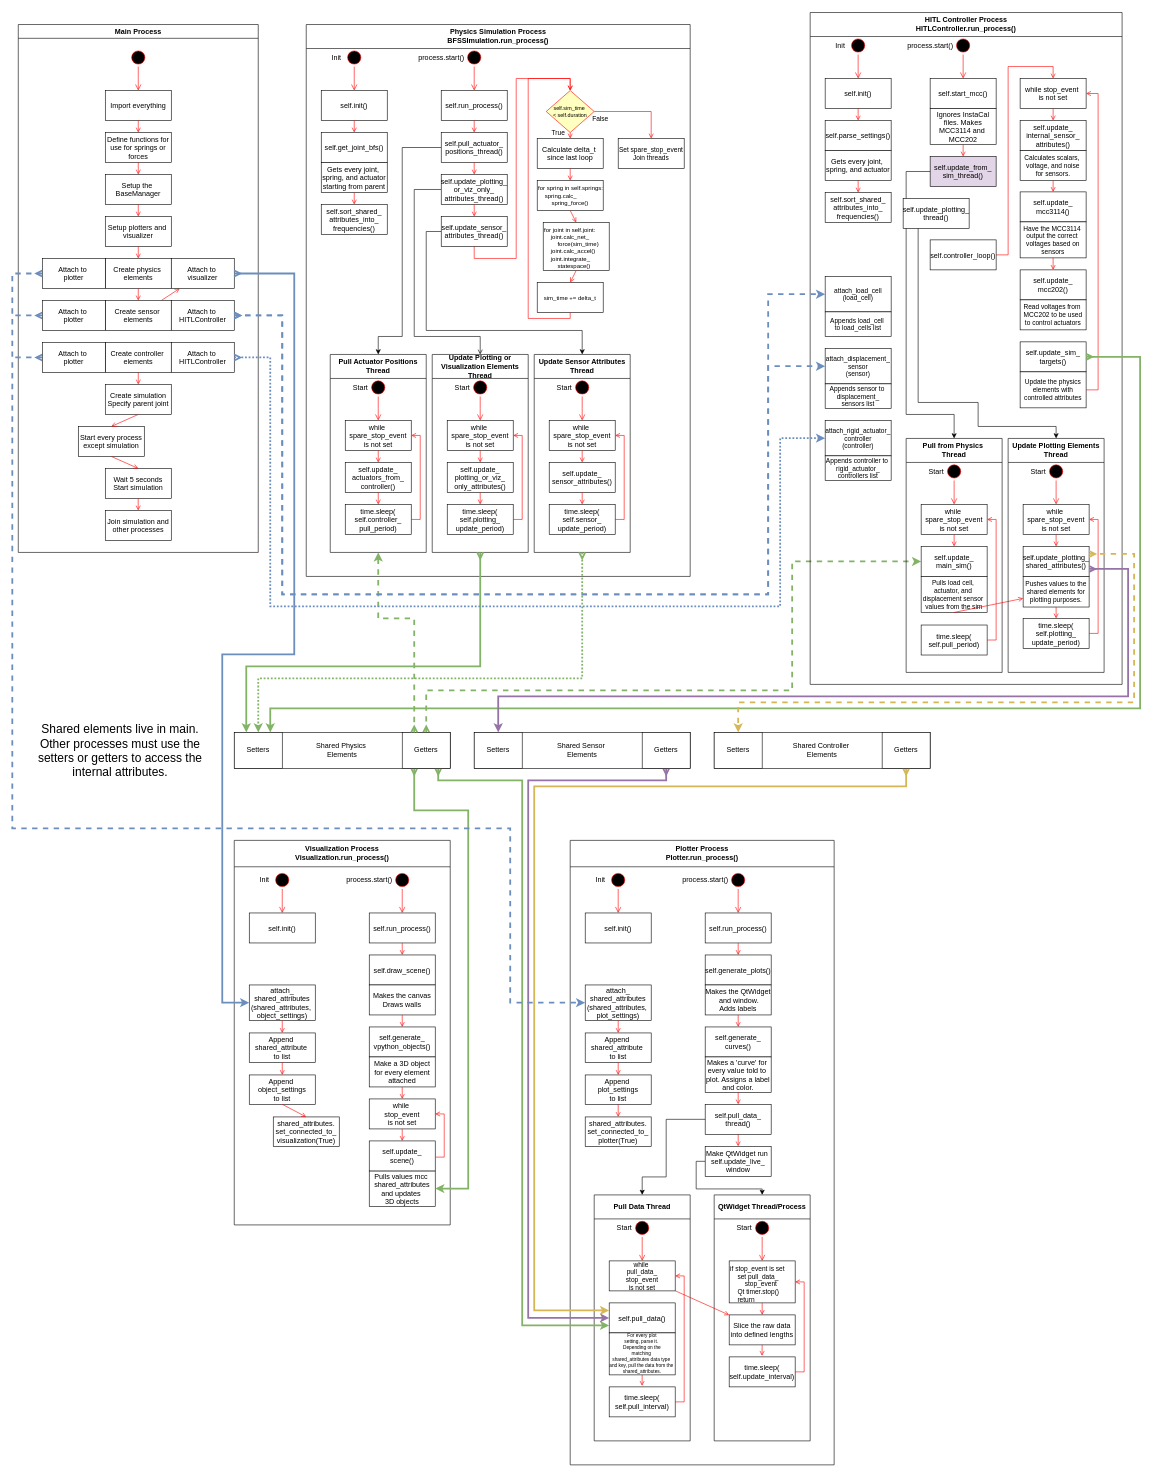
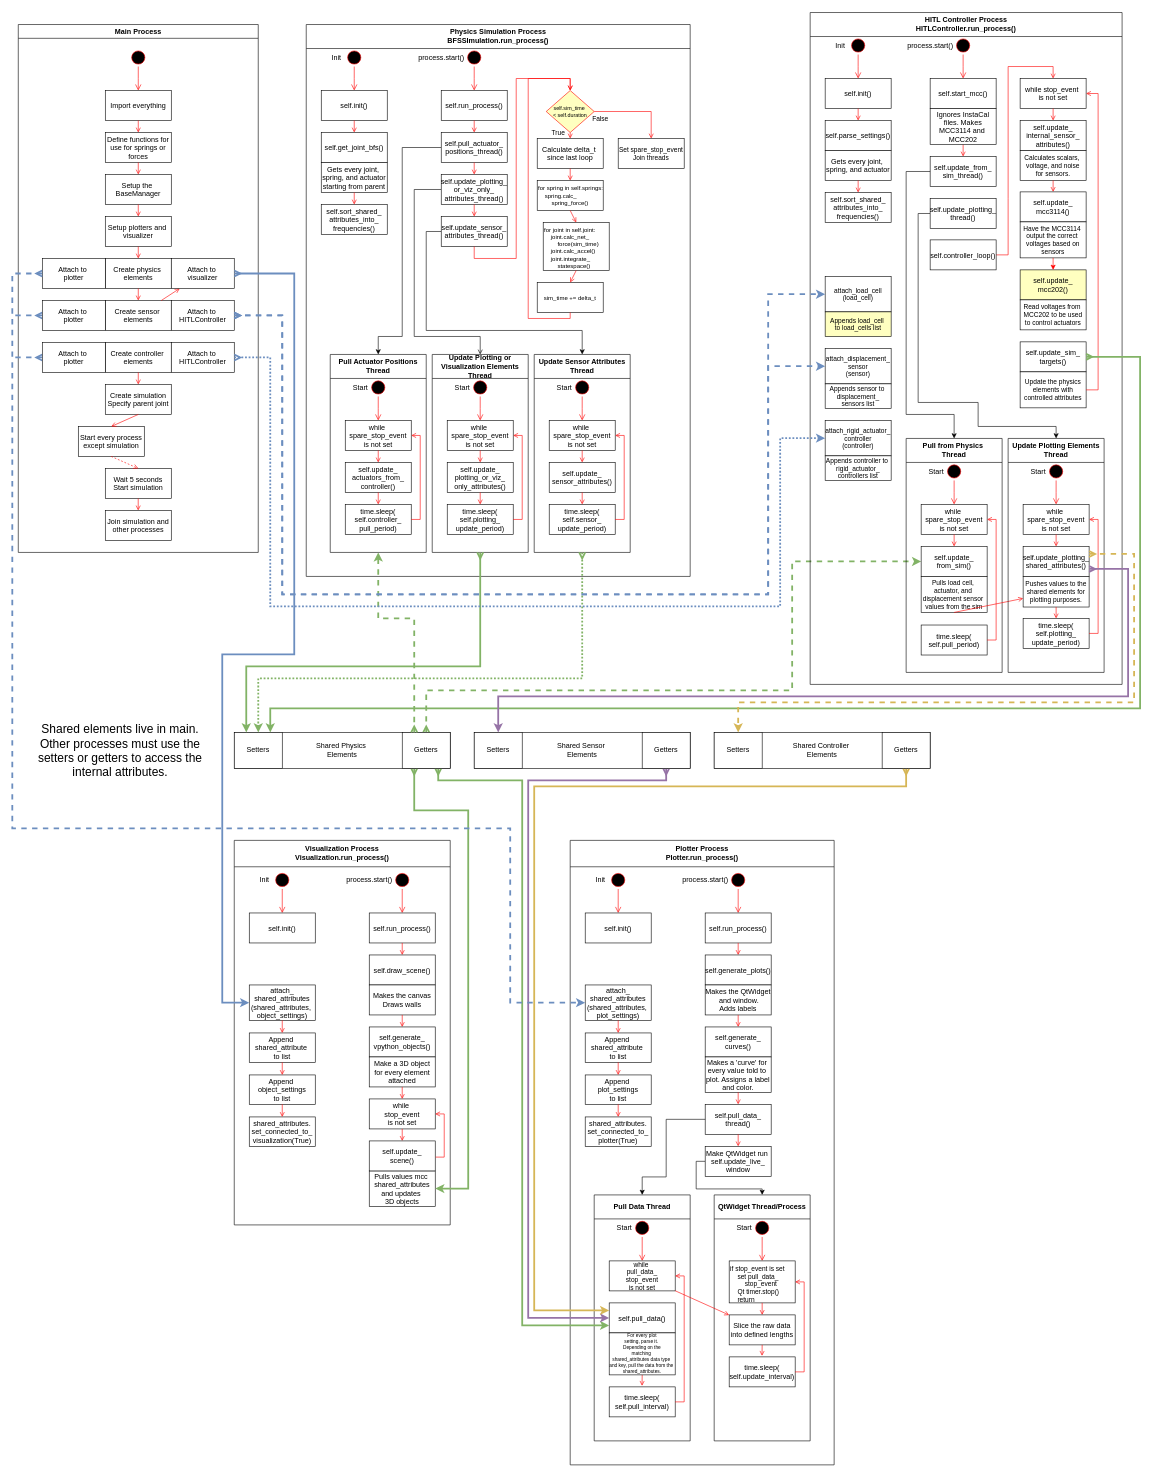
- <mxCell id="206" value="self.update_from_&#10;sim_thread()" style="fontStyle=0;fillColor=#e1d5e7;" vertex="1" parent="192"><mxGeometry x="200" y="240" width="110" height="50" as="geometry" /></mxCell>
+ <mxCell id="206" value="self.update_from_&#10;sim_thread()" style="fontStyle=0" vertex="1" parent="192"><mxGeometry x="200" y="240" width="110" height="50" as="geometry" /></mxCell>
- <mxCell id="253" value="self.update_plotting_&#10;thread()" style="fontStyle=0" vertex="1" parent="192"><mxGeometry x="155" y="310" width="110" height="50" as="geometry" /></mxCell>
+ <mxCell id="253" value="self.update_plotting_&#10;thread()" style="fontStyle=0" vertex="1" parent="192"><mxGeometry x="200" y="310" width="110" height="50" as="geometry" /></mxCell>
- <mxCell id="224" value="" style="endArrow=open;strokeColor=#FF0000;endFill=1;rounded=0;entryX=0.5;entryY=0;entryDx=0;entryDy=0;exitX=0.5;exitY=1;exitDx=0;exitDy=0;" edge="1" parent="192" target="223" source="222"><mxGeometry relative="1" as="geometry"><mxPoint x="405" y="428" as="sourcePoint" /><mxPoint x="415" y="398" as="targetPoint" /></mxGeometry></mxCell>
+ <mxCell id="224" value="" style="endArrow=classic;strokeColor=#FF0000;endFill=1;rounded=0;entryX=0.5;entryY=0;entryDx=0;entryDy=0;exitX=0.5;exitY=1;exitDx=0;exitDy=0;" edge="1" parent="192" target="223" source="222"><mxGeometry relative="1" as="geometry"><mxPoint x="405" y="428" as="sourcePoint" /><mxPoint x="415" y="398" as="targetPoint" /></mxGeometry></mxCell>
- <mxCell id="223" value="self.update_&#10;mcc202()" style="fontStyle=0" vertex="1" parent="192"><mxGeometry x="350" y="429" width="110" height="50" as="geometry" /></mxCell>
+ <mxCell id="223" value="self.update_&#10;mcc202()" style="fontStyle=0;fillColor=#ffffc0;" vertex="1" parent="192"><mxGeometry x="350" y="429" width="110" height="50" as="geometry" /></mxCell>
- <mxCell id="212" value="Appends load_cell &#10;to load_cells list" style="fontSize=11;" vertex="1" parent="192"><mxGeometry x="25" y="499" width="110" height="41" as="geometry" /></mxCell>
+ <mxCell id="212" value="Appends load_cell &#10;to load_cells list" style="fontSize=11;fillColor=#ffffc0;" vertex="1" parent="192"><mxGeometry x="25" y="499" width="110" height="41" as="geometry" /></mxCell>
- <mxCell id="31" value="" style="endArrow=open;strokeColor=#FF0000;endFill=1;rounded=0;exitX=0.5;exitY=1;exitDx=0;exitDy=0;entryX=0.5;entryY=0;entryDx=0;entryDy=0;" edge="1" parent="2" source="28" target="30"><mxGeometry relative="1" as="geometry"><mxPoint x="210" y="660" as="sourcePoint" /><mxPoint x="210" y="680" as="targetPoint" /></mxGeometry></mxCell>
+ <mxCell id="31" value="" style="endArrow=open;strokeColor=#FF0000;endFill=1;rounded=0;exitX=0.5;exitY=1;exitDx=0;exitDy=0;entryX=0.5;entryY=0;entryDx=0;entryDy=0;dashed=1;" edge="1" parent="2" source="28" target="30"><mxGeometry relative="1" as="geometry"><mxPoint x="210" y="660" as="sourcePoint" /><mxPoint x="210" y="680" as="targetPoint" /></mxGeometry></mxCell>
- <mxCell id="235" value="self.update_&#10;main_sim()" style="" vertex="1" parent="229"><mxGeometry x="25" y="180" width="110" height="50" as="geometry" /></mxCell>
+ <mxCell id="235" value="self.update_&#10;from_sim()" style="" vertex="1" parent="229"><mxGeometry x="25" y="180" width="110" height="50" as="geometry" /></mxCell>
- <mxCell id="122" value="shared_attributes.&#10;set_connected_to_&#10;visualization(True)" style="" vertex="1" parent="101"><mxGeometry x="65" y="461" width="110" height="49" as="geometry" /></mxCell>
+ <mxCell id="122" value="shared_attributes.&#10;set_connected_to_&#10;visualization(True)" style="" vertex="1" parent="101"><mxGeometry x="25" y="461" width="110" height="49" as="geometry" /></mxCell>
